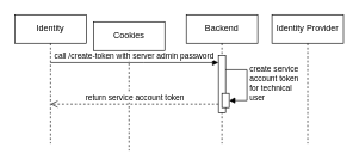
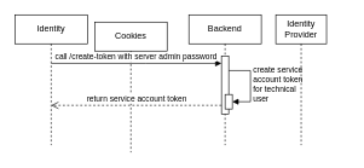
- <mxCell id="8" value="Identity Provider" style="shape=umlLifeline;perimeter=lifelinePerimeter;whiteSpace=wrap;html=1;container=0;dropTarget=0;collapsible=0;recursiveResize=0;outlineConnect=0;portConstraint=eastwest;newEdgeStyle={&quot;edgeStyle&quot;:&quot;elbowEdgeStyle&quot;,&quot;elbow&quot;:&quot;vertical&quot;,&quot;curved&quot;:0,&quot;rounded&quot;:0};" parent="1" vertex="1"><mxGeometry x="380" y="20" width="100" height="180" as="geometry" /></mxCell>
+ <mxCell id="8" value="Identity Provider" style="shape=umlLifeline;perimeter=lifelinePerimeter;whiteSpace=wrap;html=1;container=0;dropTarget=0;collapsible=0;recursiveResize=0;outlineConnect=0;portConstraint=eastwest;newEdgeStyle={&quot;edgeStyle&quot;:&quot;elbowEdgeStyle&quot;,&quot;elbow&quot;:&quot;vertical&quot;,&quot;curved&quot;:0,&quot;rounded&quot;:0};" parent="1" vertex="1"><mxGeometry x="380" y="20" width="70" height="180" as="geometry" /></mxCell>
